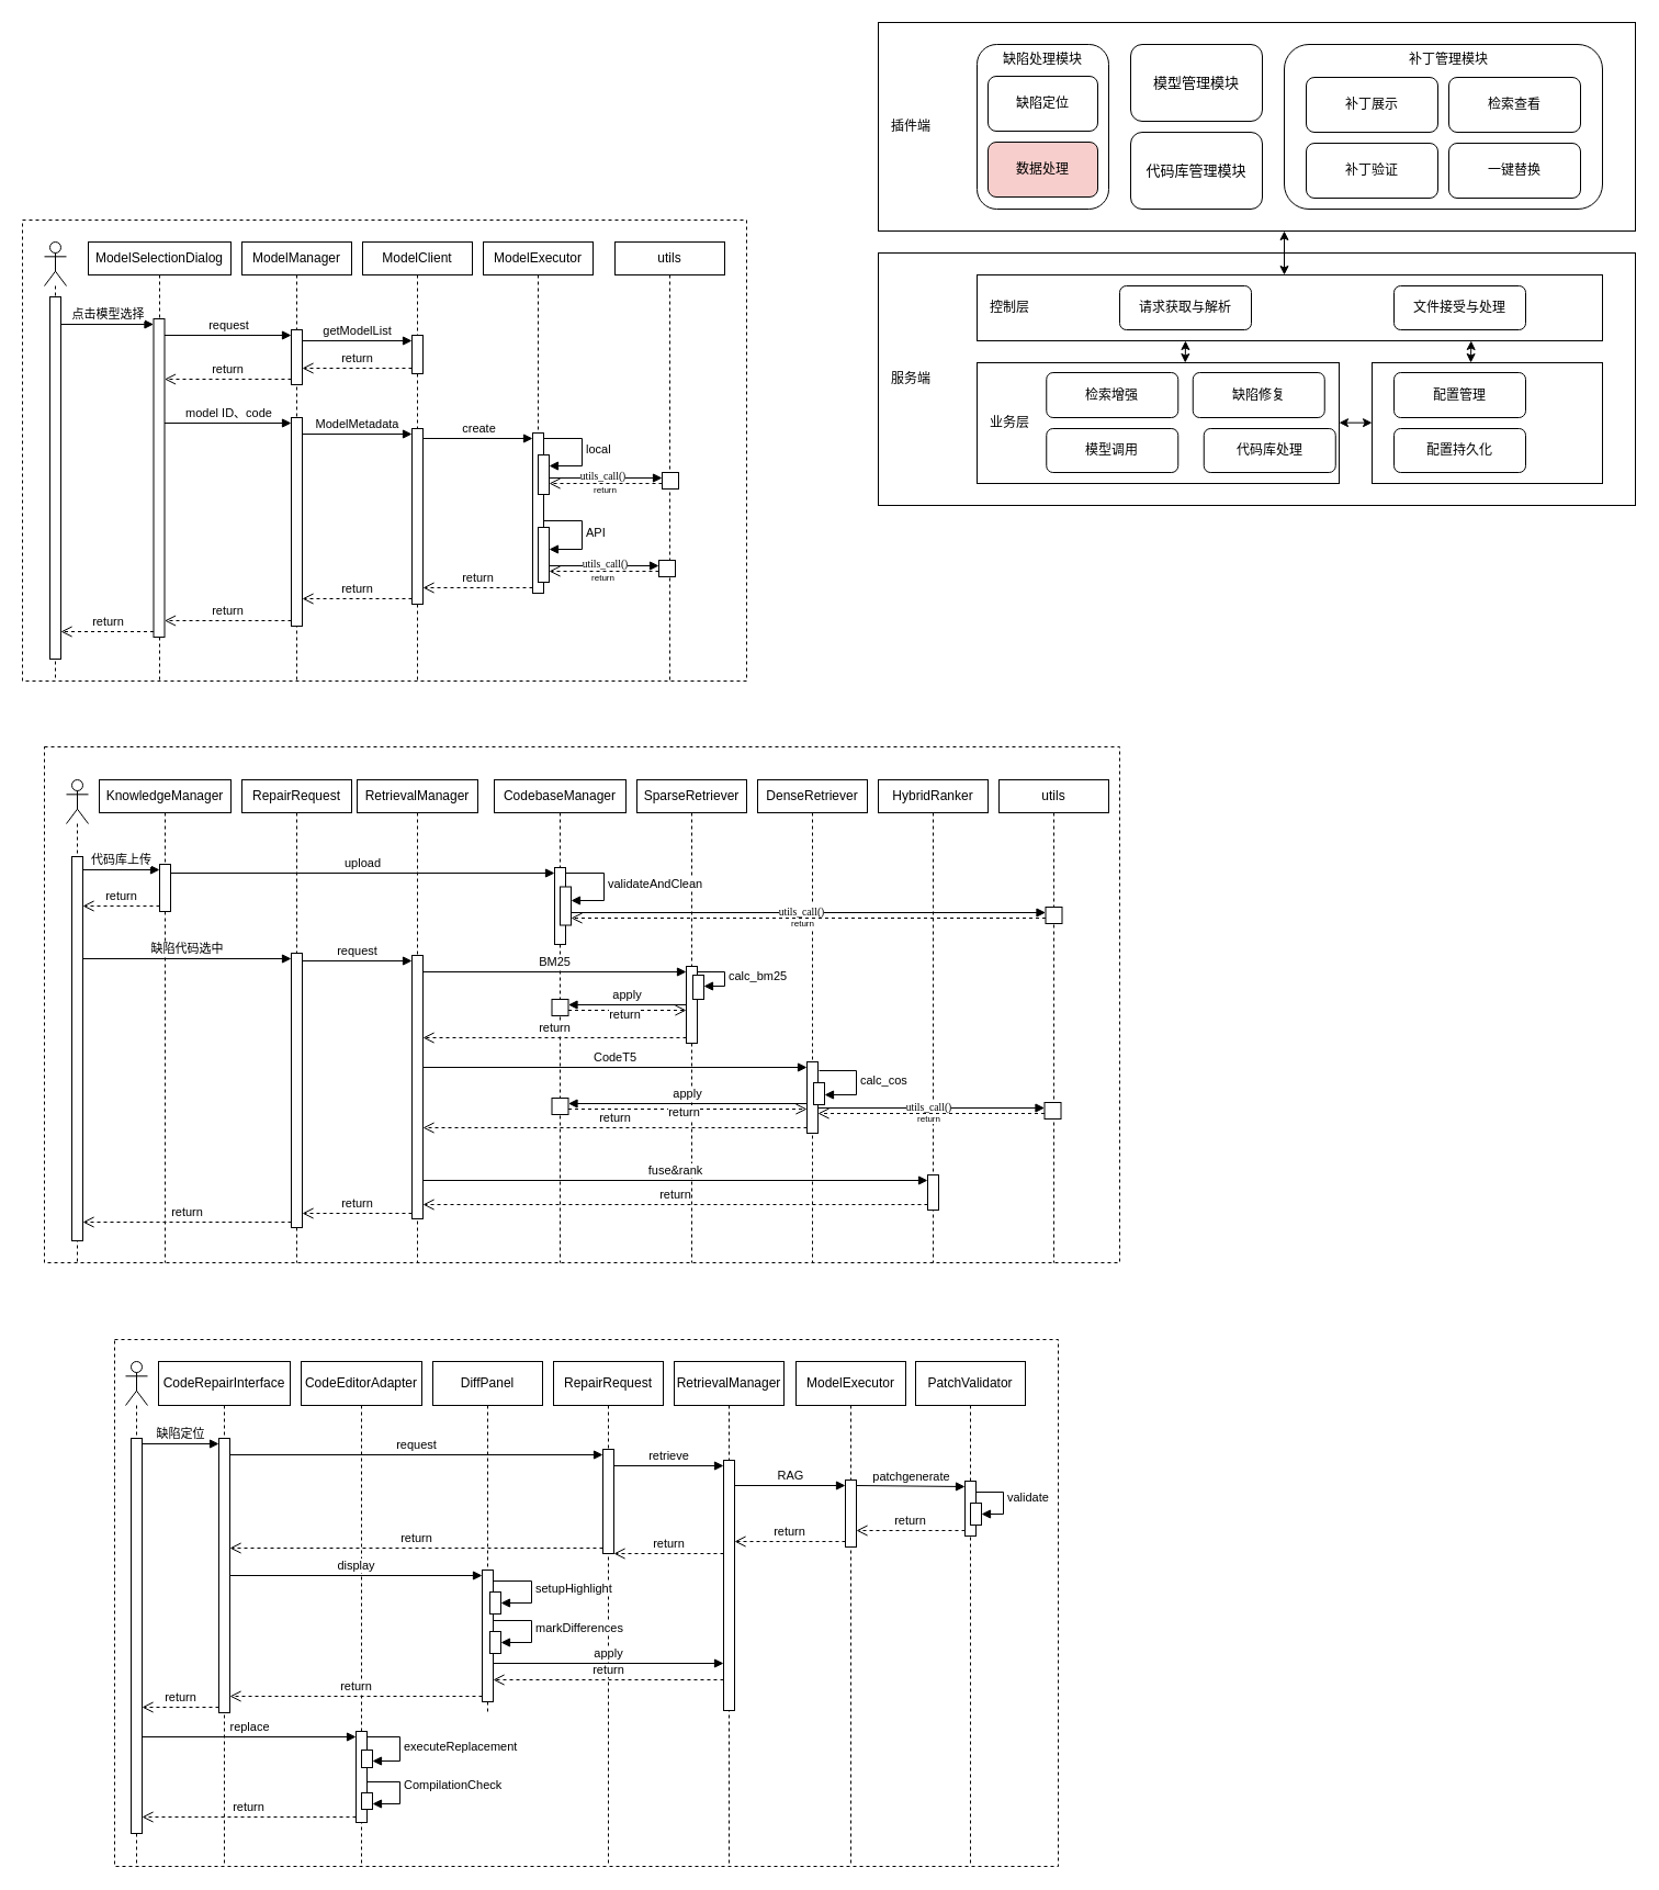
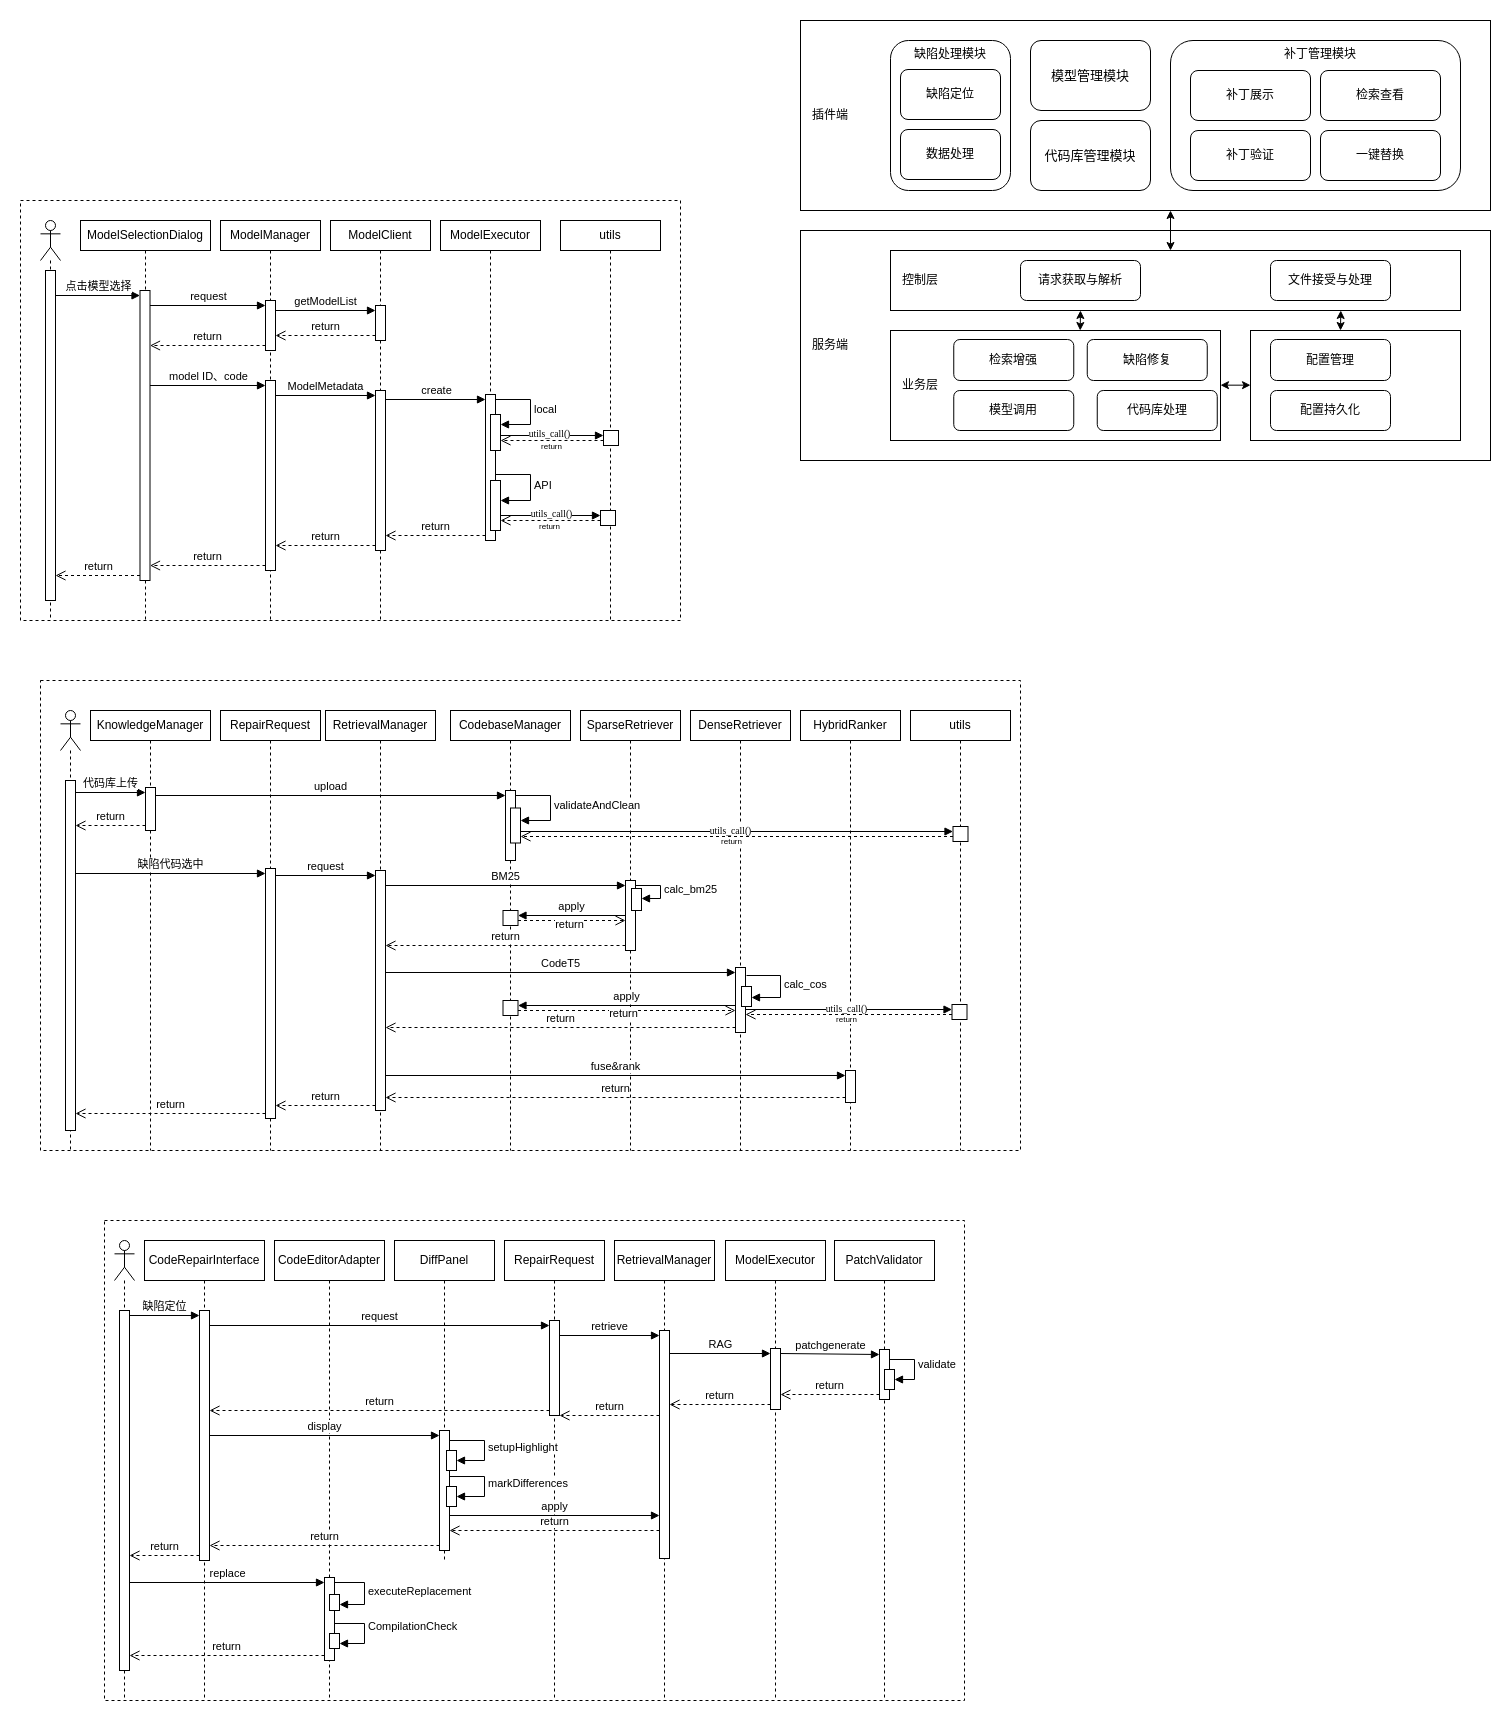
- <mxCell id="164" value="数据处理" style="rounded=1;whiteSpace=wrap;html=1;fillColor=#f8cecc;" vertex="1" parent="1"><mxGeometry x="900" y="129" width="100" height="50" as="geometry" /></mxCell>
+ <mxCell id="164" value="数据处理" style="rounded=1;whiteSpace=wrap;html=1;" vertex="1" parent="1"><mxGeometry x="900" y="129" width="100" height="50" as="geometry" /></mxCell>
